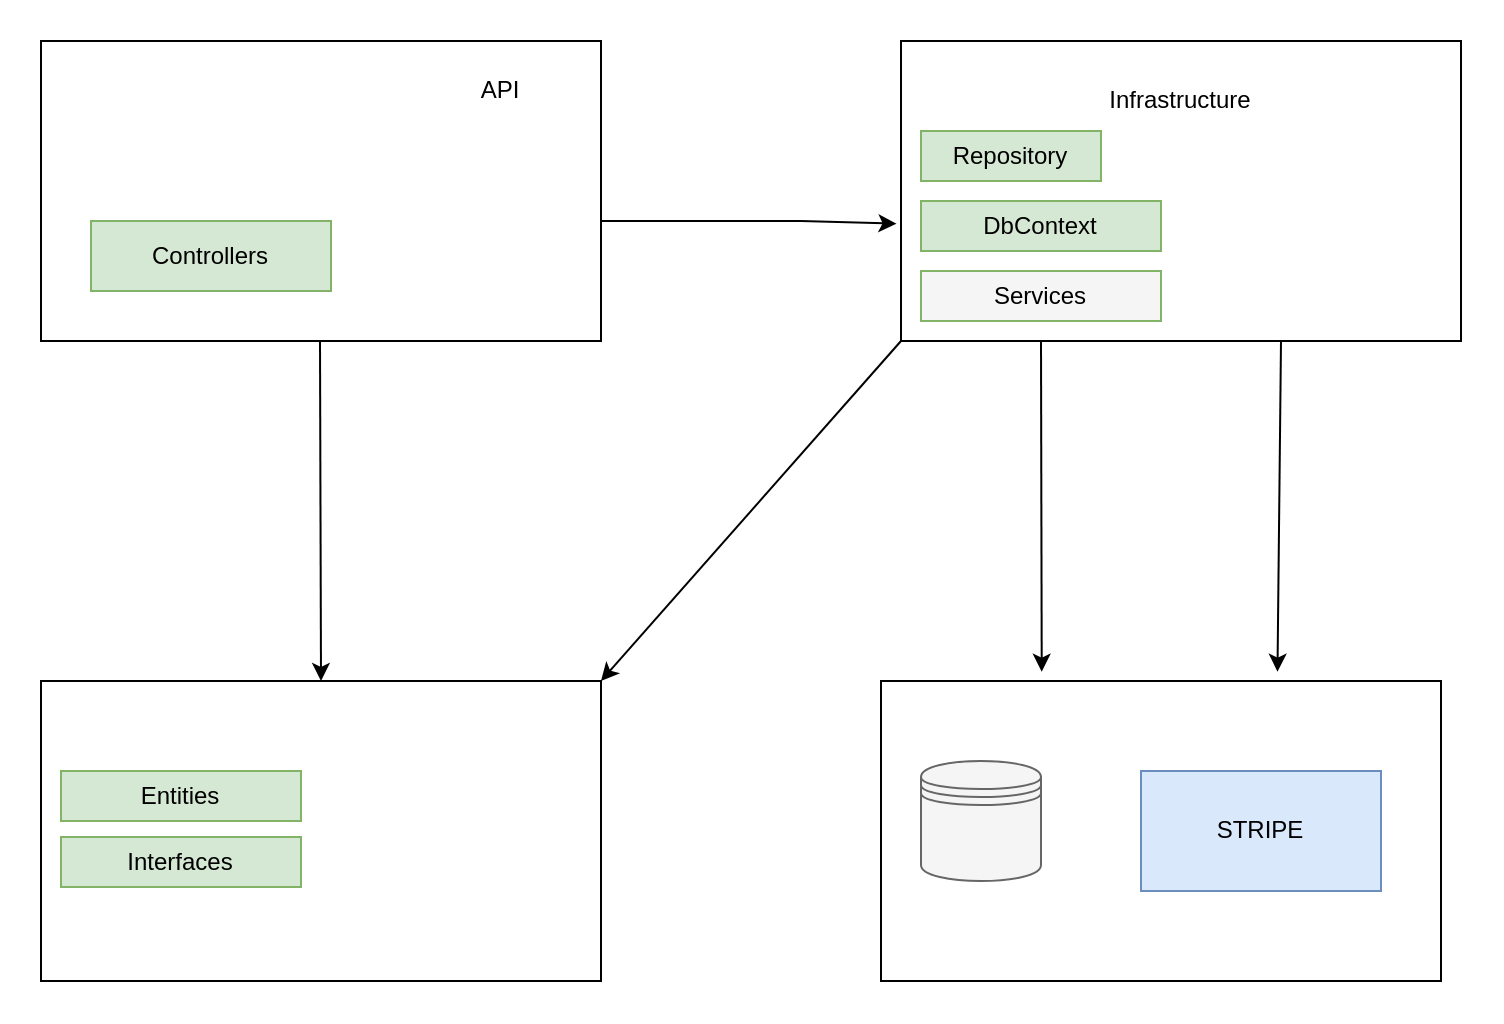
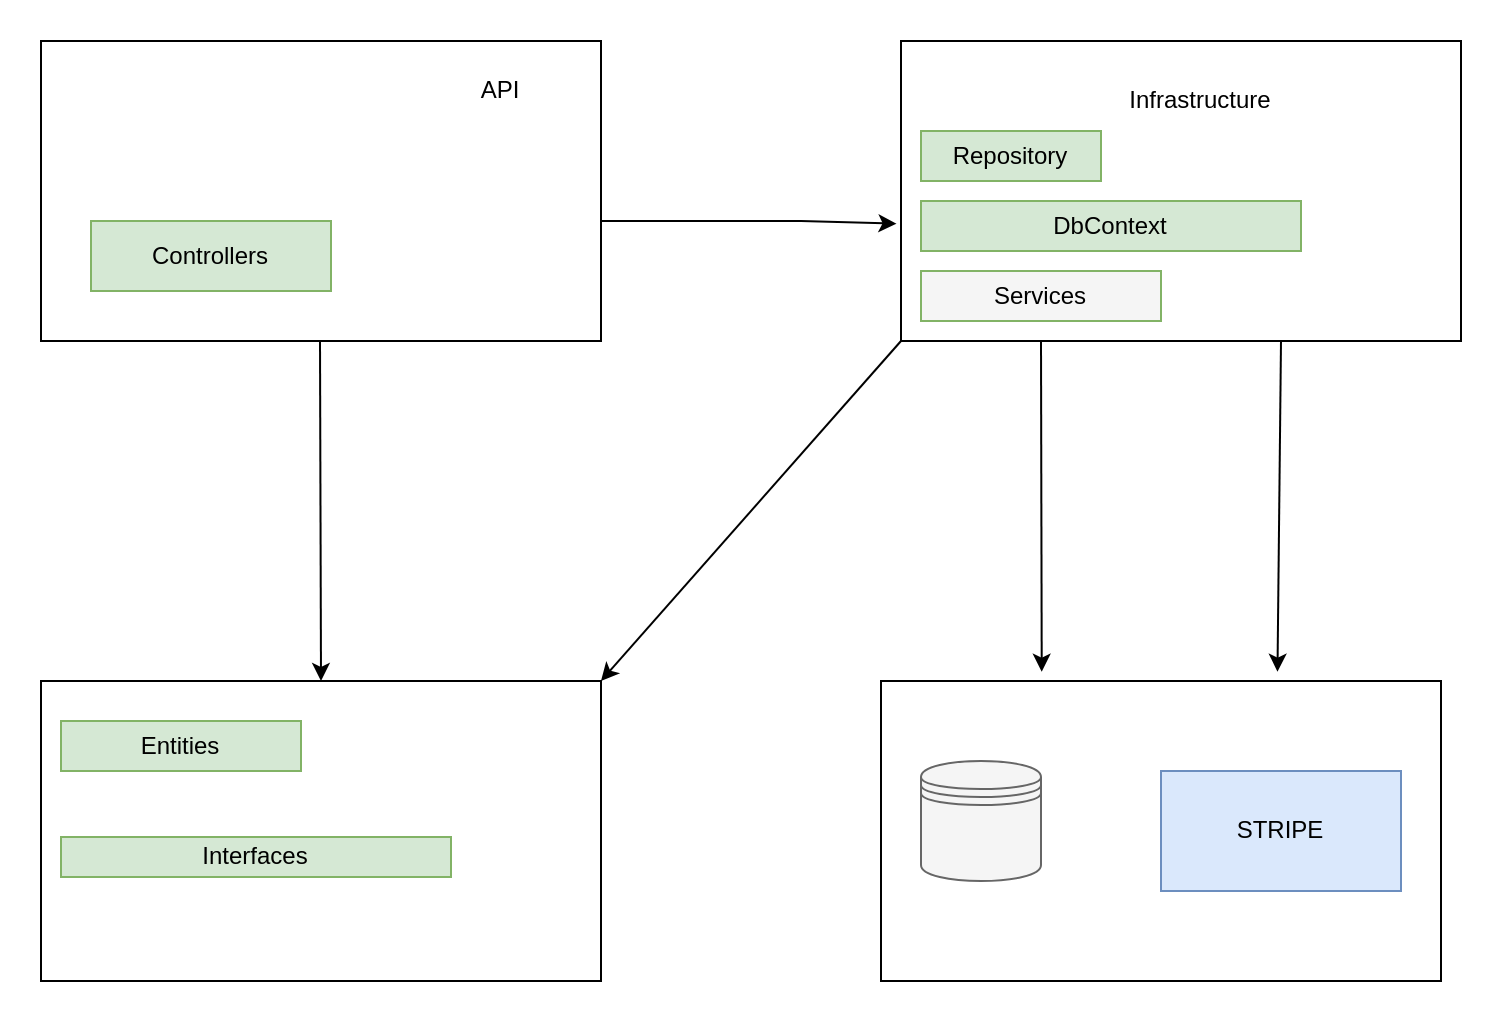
- <mxCell id="15" value="Infrastructure" style="text;html=1;strokeColor=none;fillColor=none;align=center;verticalAlign=middle;whiteSpace=wrap;rounded=0;" vertex="1" parent="1"><mxGeometry x="560" y="35" width="60" height="30" as="geometry" /></mxCell>
+ <mxCell id="15" value="Infrastructure" style="text;html=1;strokeColor=none;fillColor=none;align=center;verticalAlign=middle;whiteSpace=wrap;rounded=0;" vertex="1" parent="1"><mxGeometry x="570" y="35" width="60" height="30" as="geometry" /></mxCell>
- <mxCell id="17" value="DbContext" style="rounded=0;whiteSpace=wrap;html=1;fillColor=#d5e8d4;strokeColor=#82b366;" vertex="1" parent="1"><mxGeometry x="460" y="100" width="120" height="25" as="geometry" /></mxCell>
+ <mxCell id="17" value="DbContext" style="rounded=0;whiteSpace=wrap;html=1;fillColor=#d5e8d4;strokeColor=#82b366;" vertex="1" parent="1"><mxGeometry x="460" y="100" width="190" height="25" as="geometry" /></mxCell>
- <mxCell id="20" value="Entities" style="rounded=0;whiteSpace=wrap;html=1;fillColor=#d5e8d4;strokeColor=#82b366;" vertex="1" parent="1"><mxGeometry x="30" y="385" width="120" height="25" as="geometry" /></mxCell>
+ <mxCell id="20" value="Entities" style="rounded=0;whiteSpace=wrap;html=1;fillColor=#d5e8d4;strokeColor=#82b366;" vertex="1" parent="1"><mxGeometry x="30" y="360" width="120" height="25" as="geometry" /></mxCell>
- <mxCell id="12" value="STRIPE" style="rounded=0;whiteSpace=wrap;html=1;fillColor=#dae8fc;strokeColor=#6c8ebf;" vertex="1" parent="1"><mxGeometry x="570" y="385" width="120" height="60" as="geometry" /></mxCell>
+ <mxCell id="12" value="STRIPE" style="rounded=0;whiteSpace=wrap;html=1;fillColor=#dae8fc;strokeColor=#6c8ebf;" vertex="1" parent="1"><mxGeometry x="580" y="385" width="120" height="60" as="geometry" /></mxCell>
- <mxCell id="19" value="Interfaces" style="rounded=0;whiteSpace=wrap;html=1;fillColor=#d5e8d4;strokeColor=#82b366;" vertex="1" parent="1"><mxGeometry x="30" y="418" width="120" height="25" as="geometry" /></mxCell>
+ <mxCell id="19" value="Interfaces" style="rounded=0;whiteSpace=wrap;html=1;fillColor=#d5e8d4;strokeColor=#82b366;" vertex="1" parent="1"><mxGeometry x="30" y="418" width="195" height="20" as="geometry" /></mxCell>
